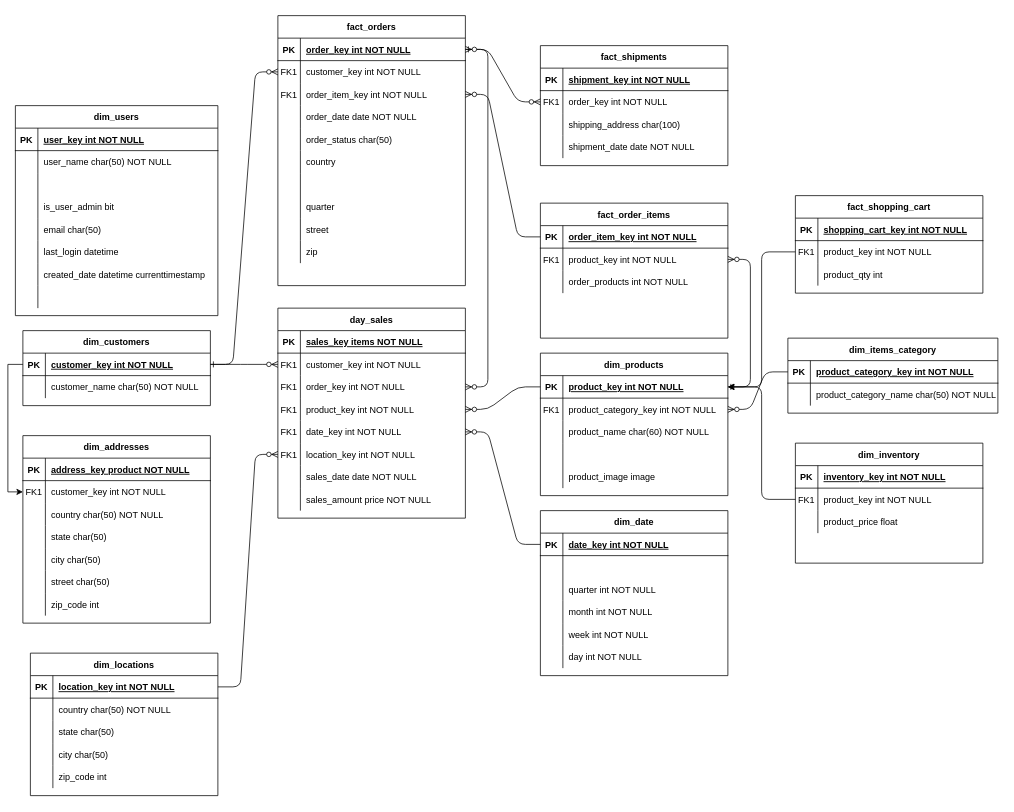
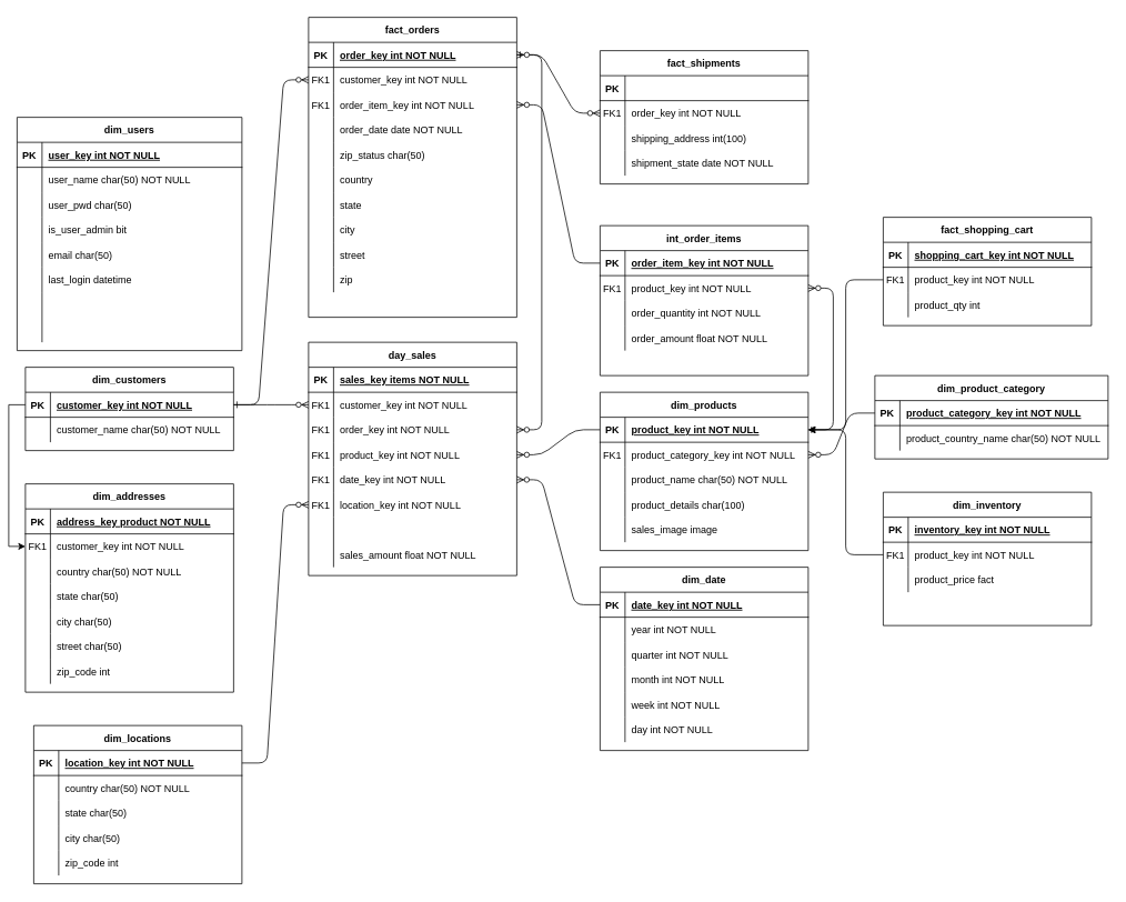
- <mxCell id="37" value="shipment_key int NOT NULL " style="shape=partialRectangle;overflow=hidden;connectable=0;fillColor=none;top=0;left=0;bottom=0;right=0;align=left;spacingLeft=6;fontStyle=5;" parent="35" vertex="1"><mxGeometry x="30" width="220" height="30" as="geometry"><mxRectangle width="220" height="30" as="alternateBounds" /></mxGeometry></mxCell>
- <mxCell id="43" value="shipping_address char(100)" style="shape=partialRectangle;overflow=hidden;connectable=0;fillColor=none;top=0;left=0;bottom=0;right=0;align=left;spacingLeft=6;" parent="41" vertex="1"><mxGeometry x="30" width="220" height="30" as="geometry"><mxRectangle width="220" height="30" as="alternateBounds" /></mxGeometry></mxCell>
+ <mxCell id="43" value="shipping_address int(100)" style="shape=partialRectangle;overflow=hidden;connectable=0;fillColor=none;top=0;left=0;bottom=0;right=0;align=left;spacingLeft=6;" parent="41" vertex="1"><mxGeometry x="30" width="220" height="30" as="geometry"><mxRectangle width="220" height="30" as="alternateBounds" /></mxGeometry></mxCell>
- <mxCell id="18" value="order_status char(50)" style="shape=partialRectangle;overflow=hidden;connectable=0;fillColor=none;top=0;left=0;bottom=0;right=0;align=left;spacingLeft=6;" parent="16" vertex="1"><mxGeometry x="30" width="220" height="30" as="geometry"><mxRectangle width="220" height="30" as="alternateBounds" /></mxGeometry></mxCell>
+ <mxCell id="18" value="zip_status char(50)" style="shape=partialRectangle;overflow=hidden;connectable=0;fillColor=none;top=0;left=0;bottom=0;right=0;align=left;spacingLeft=6;" parent="16" vertex="1"><mxGeometry x="30" width="220" height="30" as="geometry"><mxRectangle width="220" height="30" as="alternateBounds" /></mxGeometry></mxCell>
- <mxCell id="46" value="shipment_date date NOT NULL" style="shape=partialRectangle;overflow=hidden;connectable=0;fillColor=none;top=0;left=0;bottom=0;right=0;align=left;spacingLeft=6;" parent="44" vertex="1"><mxGeometry x="30" width="220" height="30" as="geometry"><mxRectangle width="220" height="30" as="alternateBounds" /></mxGeometry></mxCell>
+ <mxCell id="46" value="shipment_state date NOT NULL" style="shape=partialRectangle;overflow=hidden;connectable=0;fillColor=none;top=0;left=0;bottom=0;right=0;align=left;spacingLeft=6;" parent="44" vertex="1"><mxGeometry x="30" width="220" height="30" as="geometry"><mxRectangle width="220" height="30" as="alternateBounds" /></mxGeometry></mxCell>
+ <mxCell id="191" value="user_pwd char(50)" style="shape=partialRectangle;overflow=hidden;connectable=0;fillColor=none;top=0;left=0;bottom=0;right=0;align=left;spacingLeft=6;" parent="189" vertex="1"><mxGeometry x="30" width="240" height="30" as="geometry"><mxRectangle width="240" height="30" as="alternateBounds" /></mxGeometry></mxCell>
+ <mxCell id="24" value="state" style="shape=partialRectangle;overflow=hidden;connectable=0;fillColor=none;top=0;left=0;bottom=0;right=0;align=left;spacingLeft=6;" parent="22" vertex="1"><mxGeometry x="30" width="220" height="30" as="geometry"><mxRectangle width="220" height="30" as="alternateBounds" /></mxGeometry></mxCell>
- <mxCell id="27" value="quarter" style="shape=partialRectangle;overflow=hidden;connectable=0;fillColor=none;top=0;left=0;bottom=0;right=0;align=left;spacingLeft=6;" parent="25" vertex="1"><mxGeometry x="30" width="220" height="30" as="geometry"><mxRectangle width="220" height="30" as="alternateBounds" /></mxGeometry></mxCell>
+ <mxCell id="27" value="city" style="shape=partialRectangle;overflow=hidden;connectable=0;fillColor=none;top=0;left=0;bottom=0;right=0;align=left;spacingLeft=6;" parent="25" vertex="1"><mxGeometry x="30" width="220" height="30" as="geometry"><mxRectangle width="220" height="30" as="alternateBounds" /></mxGeometry></mxCell>
- <mxCell id="137" value="fact_order_items" style="shape=table;startSize=30;container=1;collapsible=1;childLayout=tableLayout;fixedRows=1;rowLines=0;fontStyle=1;align=center;resizeLast=1;" parent="1" vertex="1"><mxGeometry x="720" y="270" width="250" height="180" as="geometry" /></mxCell>
+ <mxCell id="137" value="int_order_items" style="shape=table;startSize=30;container=1;collapsible=1;childLayout=tableLayout;fixedRows=1;rowLines=0;fontStyle=1;align=center;resizeLast=1;" parent="1" vertex="1"><mxGeometry x="720" y="270" width="250" height="180" as="geometry" /></mxCell>
- <mxCell id="203" value="created_date datetime currenttimestamp" style="shape=partialRectangle;overflow=hidden;connectable=0;fillColor=none;top=0;left=0;bottom=0;right=0;align=left;spacingLeft=6;" parent="201" vertex="1"><mxGeometry x="30" width="240" height="30" as="geometry"><mxRectangle width="240" height="30" as="alternateBounds" /></mxGeometry></mxCell>
- <mxCell id="146" value="order_products int NOT NULL" style="shape=partialRectangle;overflow=hidden;connectable=0;fillColor=none;top=0;left=0;bottom=0;right=0;align=left;spacingLeft=6;" parent="144" vertex="1"><mxGeometry x="30" width="220" height="30" as="geometry"><mxRectangle width="220" height="30" as="alternateBounds" /></mxGeometry></mxCell>
+ <mxCell id="146" value="order_quantity int NOT NULL" style="shape=partialRectangle;overflow=hidden;connectable=0;fillColor=none;top=0;left=0;bottom=0;right=0;align=left;spacingLeft=6;" parent="144" vertex="1"><mxGeometry x="30" width="220" height="30" as="geometry"><mxRectangle width="220" height="30" as="alternateBounds" /></mxGeometry></mxCell>
+ <mxCell id="149" value="order_amount float NOT NULL" style="shape=partialRectangle;overflow=hidden;connectable=0;fillColor=none;top=0;left=0;bottom=0;right=0;align=left;spacingLeft=6;" parent="147" vertex="1"><mxGeometry x="30" width="220" height="30" as="geometry"><mxRectangle width="220" height="30" as="alternateBounds" /></mxGeometry></mxCell>
- <mxCell id="130" value="dim_items_category" style="shape=table;startSize=30;container=1;collapsible=1;childLayout=tableLayout;fixedRows=1;rowLines=0;fontStyle=1;align=center;resizeLast=1;" parent="1" vertex="1"><mxGeometry x="1050" y="450" width="280" height="100" as="geometry" /></mxCell>
+ <mxCell id="130" value="dim_product_category" style="shape=table;startSize=30;container=1;collapsible=1;childLayout=tableLayout;fixedRows=1;rowLines=0;fontStyle=1;align=center;resizeLast=1;" parent="1" vertex="1"><mxGeometry x="1050" y="450" width="280" height="100" as="geometry" /></mxCell>
- <mxCell id="136" value="product_category_name char(50) NOT NULL" style="shape=partialRectangle;overflow=hidden;connectable=0;fillColor=none;top=0;left=0;bottom=0;right=0;align=left;spacingLeft=6;" parent="134" vertex="1"><mxGeometry x="30" width="250" height="30" as="geometry"><mxRectangle width="250" height="30" as="alternateBounds" /></mxGeometry></mxCell>
+ <mxCell id="136" value="product_country_name char(50) NOT NULL" style="shape=partialRectangle;overflow=hidden;connectable=0;fillColor=none;top=0;left=0;bottom=0;right=0;align=left;spacingLeft=6;" parent="134" vertex="1"><mxGeometry x="30" width="250" height="30" as="geometry"><mxRectangle width="250" height="30" as="alternateBounds" /></mxGeometry></mxCell>
- <mxCell id="63" value="product_name char(60) NOT NULL" style="shape=partialRectangle;overflow=hidden;connectable=0;fillColor=none;top=0;left=0;bottom=0;right=0;align=left;spacingLeft=6;" parent="61" vertex="1"><mxGeometry x="30" width="220" height="30" as="geometry"><mxRectangle width="220" height="30" as="alternateBounds" /></mxGeometry></mxCell>
+ <mxCell id="63" value="product_name char(50) NOT NULL" style="shape=partialRectangle;overflow=hidden;connectable=0;fillColor=none;top=0;left=0;bottom=0;right=0;align=left;spacingLeft=6;" parent="61" vertex="1"><mxGeometry x="30" width="220" height="30" as="geometry"><mxRectangle width="220" height="30" as="alternateBounds" /></mxGeometry></mxCell>
+ <mxCell id="66" value="product_details char(100)" style="shape=partialRectangle;overflow=hidden;connectable=0;fillColor=none;top=0;left=0;bottom=0;right=0;align=left;spacingLeft=6;" parent="64" vertex="1"><mxGeometry x="30" width="220" height="30" as="geometry"><mxRectangle width="220" height="30" as="alternateBounds" /></mxGeometry></mxCell>
- <mxCell id="110" value="sales_date date NOT NULL" style="shape=partialRectangle;overflow=hidden;connectable=0;fillColor=none;top=0;left=0;bottom=0;right=0;align=left;spacingLeft=6;" parent="108" vertex="1"><mxGeometry x="30" width="220" height="30" as="geometry"><mxRectangle width="220" height="30" as="alternateBounds" /></mxGeometry></mxCell>
- <mxCell id="69" value="product_image image" style="shape=partialRectangle;overflow=hidden;connectable=0;fillColor=none;top=0;left=0;bottom=0;right=0;align=left;spacingLeft=6;" parent="67" vertex="1"><mxGeometry x="30" width="220" height="30" as="geometry"><mxRectangle width="220" height="30" as="alternateBounds" /></mxGeometry></mxCell>
+ <mxCell id="69" value="sales_image image" style="shape=partialRectangle;overflow=hidden;connectable=0;fillColor=none;top=0;left=0;bottom=0;right=0;align=left;spacingLeft=6;" parent="67" vertex="1"><mxGeometry x="30" width="220" height="30" as="geometry"><mxRectangle width="220" height="30" as="alternateBounds" /></mxGeometry></mxCell>
- <mxCell id="113" value="sales_amount price NOT NULL" style="shape=partialRectangle;overflow=hidden;connectable=0;fillColor=none;top=0;left=0;bottom=0;right=0;align=left;spacingLeft=6;" parent="111" vertex="1"><mxGeometry x="30" width="220" height="30" as="geometry"><mxRectangle width="220" height="30" as="alternateBounds" /></mxGeometry></mxCell>
+ <mxCell id="113" value="sales_amount float NOT NULL" style="shape=partialRectangle;overflow=hidden;connectable=0;fillColor=none;top=0;left=0;bottom=0;right=0;align=left;spacingLeft=6;" parent="111" vertex="1"><mxGeometry x="30" width="220" height="30" as="geometry"><mxRectangle width="220" height="30" as="alternateBounds" /></mxGeometry></mxCell>
- <mxCell id="216" value="product_price float" style="shape=partialRectangle;overflow=hidden;connectable=0;fillColor=none;top=0;left=0;bottom=0;right=0;align=left;spacingLeft=6;" parent="214" vertex="1"><mxGeometry x="30" width="220" height="30" as="geometry"><mxRectangle width="220" height="30" as="alternateBounds" /></mxGeometry></mxCell>
+ <mxCell id="216" value="product_price fact" style="shape=partialRectangle;overflow=hidden;connectable=0;fillColor=none;top=0;left=0;bottom=0;right=0;align=left;spacingLeft=6;" parent="214" vertex="1"><mxGeometry x="30" width="220" height="30" as="geometry"><mxRectangle width="220" height="30" as="alternateBounds" /></mxGeometry></mxCell>
+ <mxCell id="76" value="year int NOT NULL" style="shape=partialRectangle;overflow=hidden;connectable=0;fillColor=none;top=0;left=0;bottom=0;right=0;align=left;spacingLeft=6;" parent="74" vertex="1"><mxGeometry x="30" width="220" height="30" as="geometry"><mxRectangle width="220" height="30" as="alternateBounds" /></mxGeometry></mxCell>
